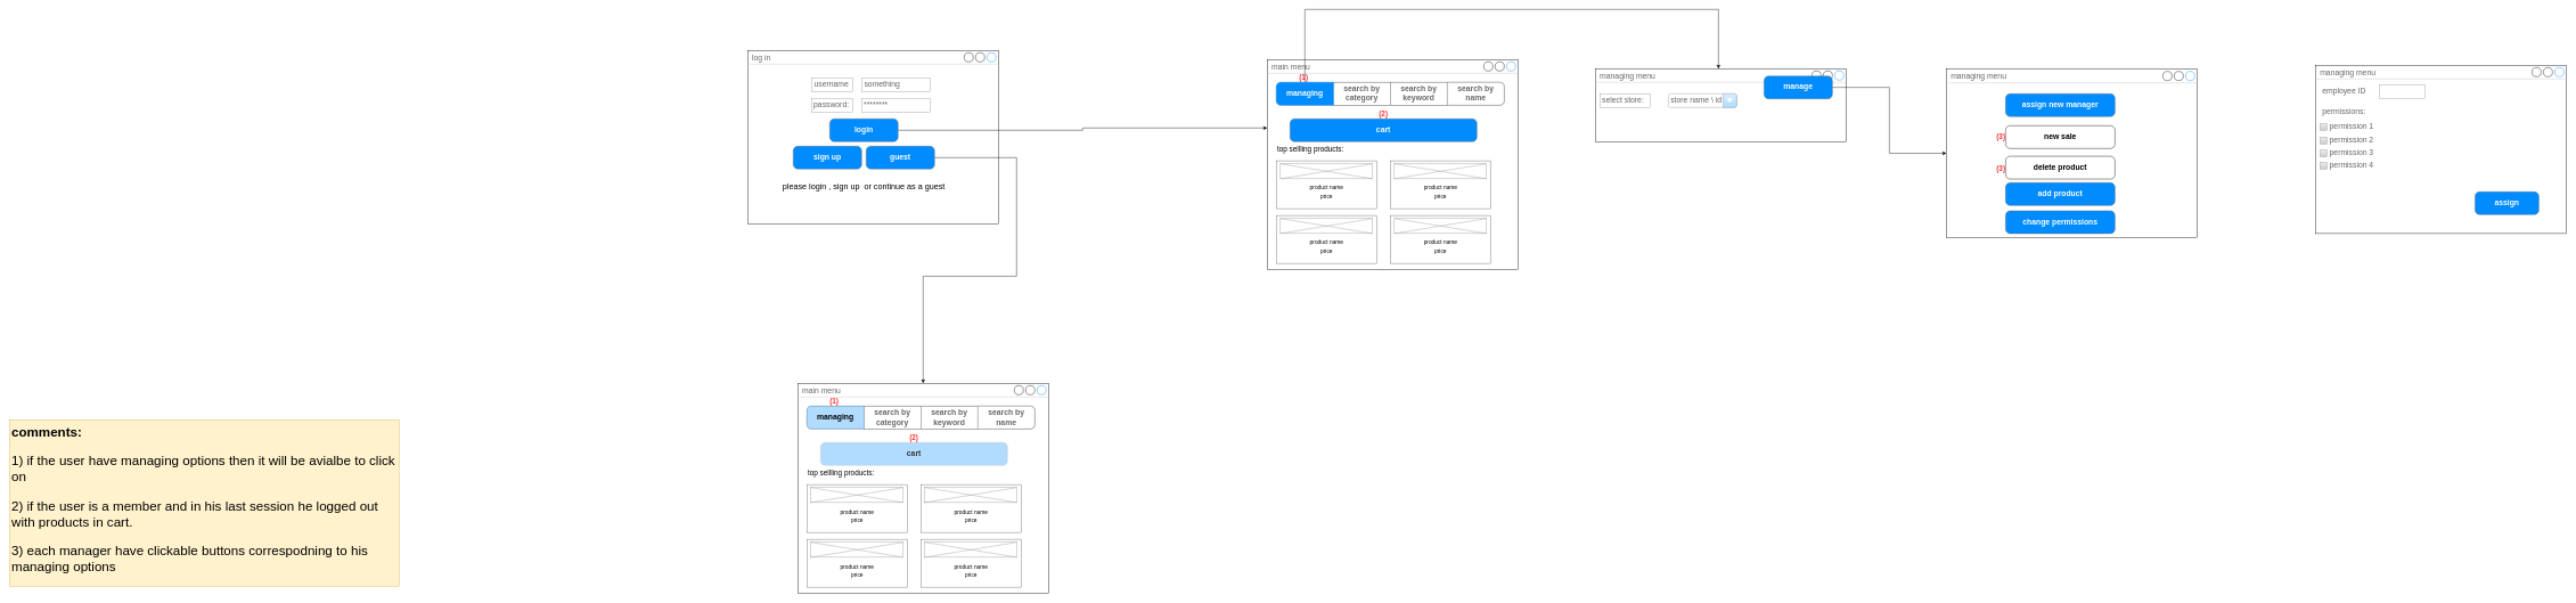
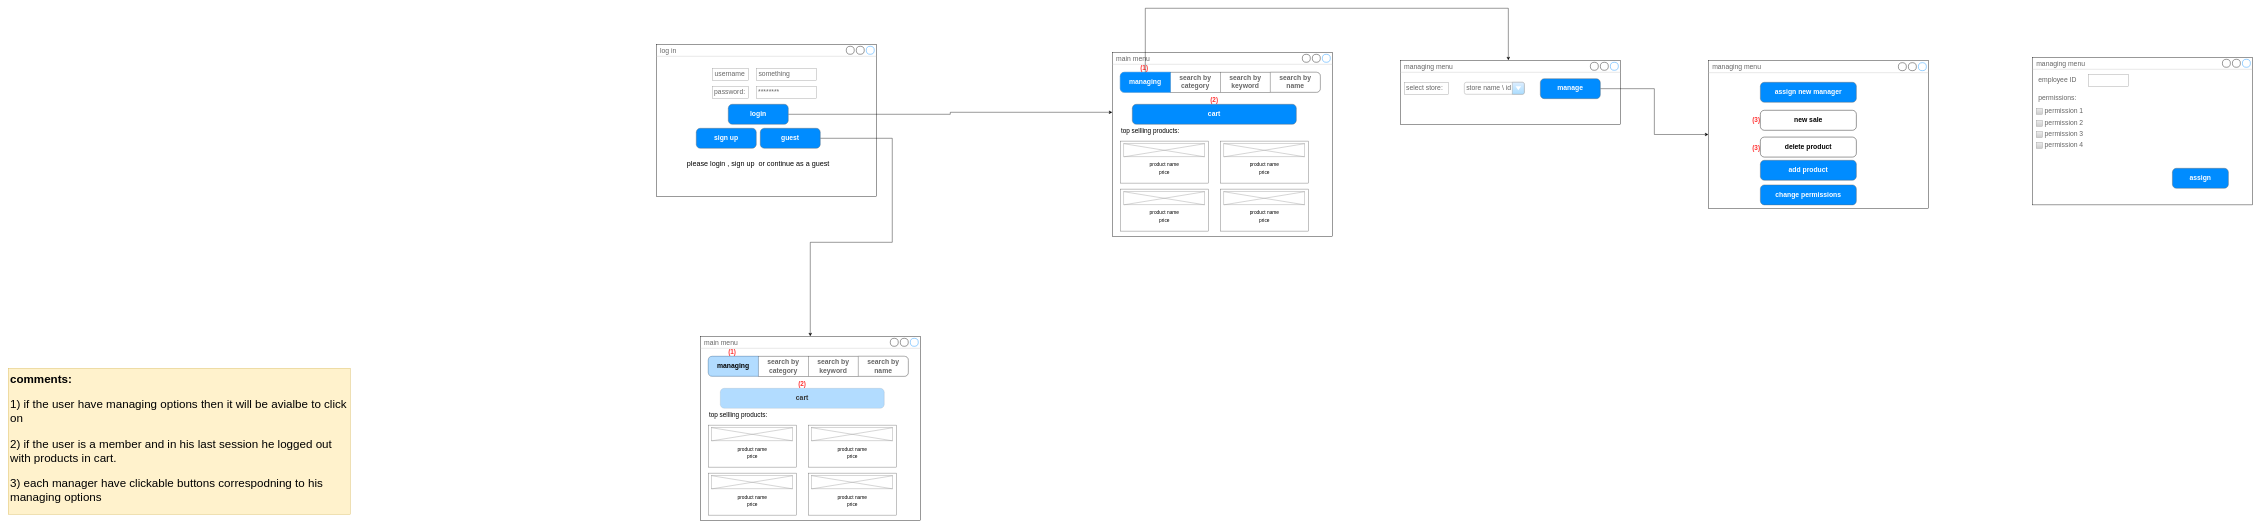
- <mxCell id="70" value="manage" style="strokeWidth=1;shadow=0;dashed=0;align=center;html=1;shape=mxgraph.mockup.buttons.button;strokeColor=#666666;fontColor=#ffffff;mainText=;buttonStyle=round;fontSize=17;fontStyle=1;fillColor=#008cff;whiteSpace=wrap;" parent="1" vertex="1"><mxGeometry x="3870" y="166" width="150" height="50" as="geometry" /></mxCell>
+ <mxCell id="70" value="manage" style="strokeWidth=1;shadow=0;dashed=0;align=center;html=1;shape=mxgraph.mockup.buttons.button;strokeColor=#666666;fontColor=#ffffff;mainText=;buttonStyle=round;fontSize=17;fontStyle=1;fillColor=#008cff;whiteSpace=wrap;" parent="1" vertex="1"><mxGeometry x="3850" y="196" width="150" height="50" as="geometry" /></mxCell>
